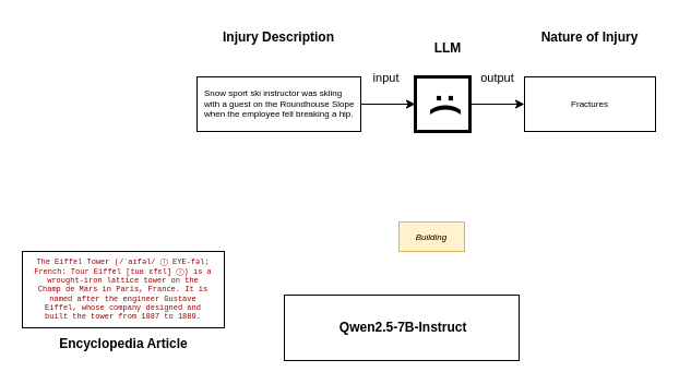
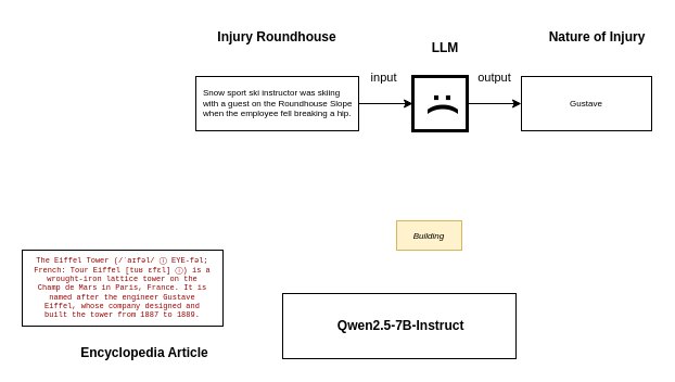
- <mxCell id="3" value="Injury Description" style="text;html=1;align=center;verticalAlign=top;whiteSpace=wrap;rounded=0;fontStyle=1" parent="1" vertex="1"><mxGeometry x="170" y="20" width="170" height="30" as="geometry" /></mxCell>
+ <mxCell id="3" value="Injury Roundhouse" style="text;html=1;align=center;verticalAlign=top;whiteSpace=wrap;rounded=0;fontStyle=1" parent="1" vertex="1"><mxGeometry x="170" y="20" width="170" height="30" as="geometry" /></mxCell>
- <mxCell id="17" value="Nature of Injury" style="text;html=1;align=center;verticalAlign=top;whiteSpace=wrap;rounded=0;fontStyle=1" vertex="1" parent="1"><mxGeometry x="480" y="20" width="120" height="30" as="geometry" /></mxCell>
+ <mxCell id="17" value="Nature of Injury" style="text;html=1;align=center;verticalAlign=top;whiteSpace=wrap;rounded=0;fontStyle=1" vertex="1" parent="1"><mxGeometry x="490" y="20" width="120" height="30" as="geometry" /></mxCell>
- <mxCell id="16" value="Fractures" style="rounded=0;whiteSpace=wrap;html=1;spacingBottom=0;spacingTop=0;spacingRight=5;align=center;spacingLeft=5;fontSize=8;spacing=2;" vertex="1" parent="15"><mxGeometry width="120.0" height="50" as="geometry" /></mxCell>
+ <mxCell id="16" value="Gustave" style="rounded=0;whiteSpace=wrap;html=1;spacingBottom=0;spacingTop=0;spacingRight=5;align=center;spacingLeft=5;fontSize=8;spacing=2;" vertex="1" parent="15"><mxGeometry width="120.0" height="50" as="geometry" /></mxCell>
- <mxCell id="5" value="Encyclopedia Article" style="text;html=1;align=center;verticalAlign=middle;whiteSpace=wrap;rounded=0;fontStyle=1" parent="1" vertex="1"><mxGeometry x="27.5" y="300" width="170" height="30" as="geometry" /></mxCell>
+ <mxCell id="5" value="Encyclopedia Article" style="text;html=1;align=center;verticalAlign=middle;whiteSpace=wrap;rounded=0;fontStyle=1" parent="1" vertex="1"><mxGeometry x="47.5" y="310" width="170" height="30" as="geometry" /></mxCell>
